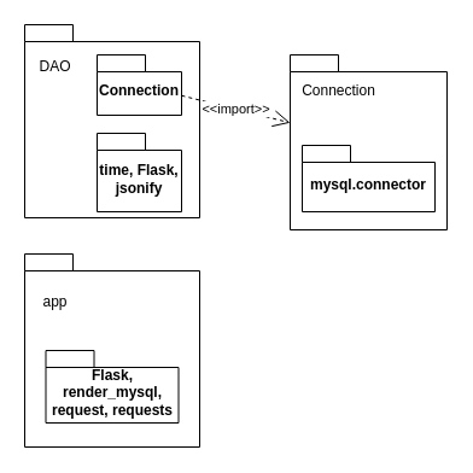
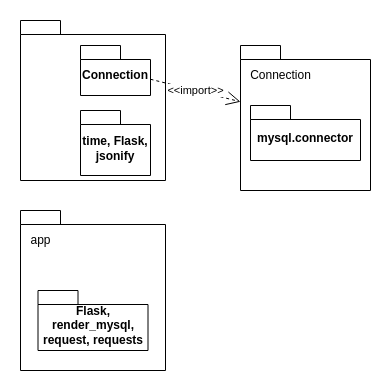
- <mxCell id="6" value="DAO" style="text;html=1;align=center;verticalAlign=middle;resizable=0;points=[];autosize=1;strokeColor=none;fillColor=none;" vertex="1" parent="1"><mxGeometry x="20" y="40" width="50" height="30" as="geometry" /></mxCell>
- <mxCell id="10" value="mysql.connector" style="shape=folder;fontStyle=1;spacingTop=10;tabWidth=40;tabHeight=14;tabPosition=left;html=1;whiteSpace=wrap;" vertex="1" parent="1"><mxGeometry x="250" y="120" width="110" height="55" as="geometry" /></mxCell>
+ <mxCell id="10" value="mysql.connector" style="shape=folder;fontStyle=1;spacingTop=10;tabWidth=40;tabHeight=14;tabPosition=left;html=1;whiteSpace=wrap;" vertex="1" parent="1"><mxGeometry x="250" y="105" width="110" height="55" as="geometry" /></mxCell>
- <mxCell id="8" value="app" style="text;html=1;align=center;verticalAlign=middle;resizable=0;points=[];autosize=1;strokeColor=none;fillColor=none;" vertex="1" parent="1"><mxGeometry x="25" y="235" width="40" height="30" as="geometry" /></mxCell>
+ <mxCell id="8" value="app" style="text;html=1;align=center;verticalAlign=middle;resizable=0;points=[];autosize=1;strokeColor=none;fillColor=none;" vertex="1" parent="1"><mxGeometry x="20" y="225" width="40" height="30" as="geometry" /></mxCell>
